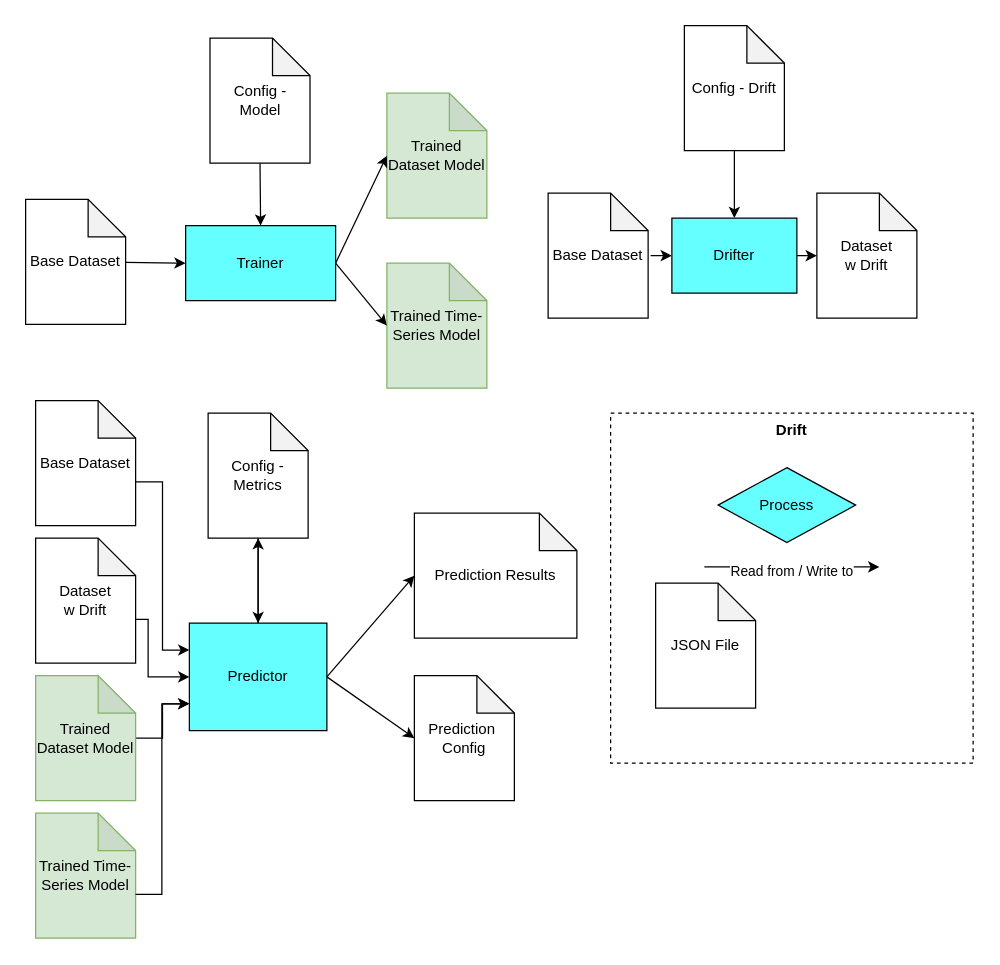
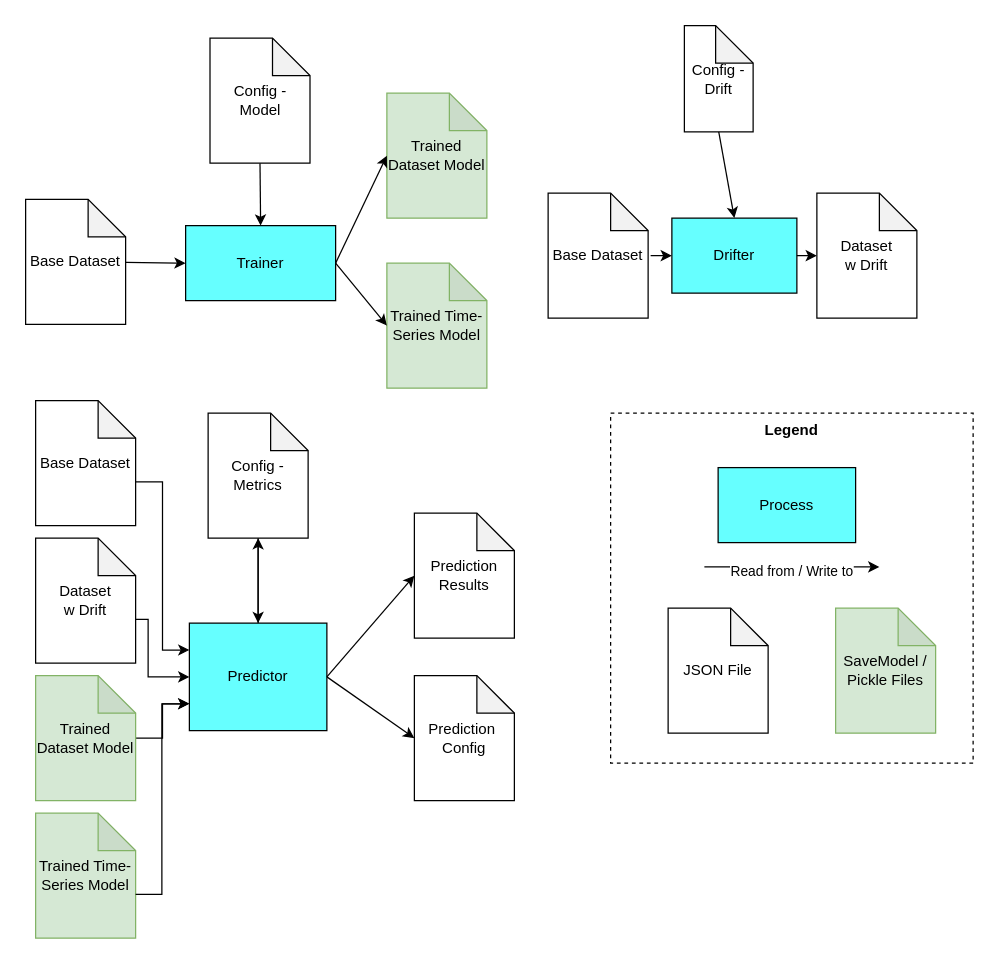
- <mxCell id="14" value="Config - Drift" style="shape=note;whiteSpace=wrap;html=1;backgroundOutline=1;darkOpacity=0.05;" parent="1" vertex="1"><mxGeometry x="547" y="20" width="80" height="100" as="geometry" /></mxCell>
+ <mxCell id="14" value="Config - Drift" style="shape=note;whiteSpace=wrap;html=1;backgroundOutline=1;darkOpacity=0.05;" parent="1" vertex="1"><mxGeometry x="547" y="20" width="55" height="85" as="geometry" /></mxCell>
- <mxCell id="2" value="Drift" style="rounded=0;whiteSpace=wrap;html=1;fillColor=none;dashed=1;verticalAlign=top;fontStyle=1" parent="1" vertex="1"><mxGeometry x="488" y="330" width="290" height="280" as="geometry" /></mxCell>
+ <mxCell id="2" value="Legend" style="rounded=0;whiteSpace=wrap;html=1;fillColor=none;dashed=1;verticalAlign=top;fontStyle=1" parent="1" vertex="1"><mxGeometry x="488" y="330" width="290" height="280" as="geometry" /></mxCell>
- <mxCell id="27" value="Process" style="rhombus;whiteSpace=wrap;html=1;fillColor=#66FFFF;" parent="1" vertex="1"><mxGeometry x="574" y="373.59" width="110" height="60" as="geometry" /></mxCell>
+ <mxCell id="27" value="Process" style="rounded=0;whiteSpace=wrap;html=1;fillColor=#66FFFF;" parent="1" vertex="1"><mxGeometry x="574" y="373.59" width="110" height="60" as="geometry" /></mxCell>
- <mxCell id="31" value="Prediction Results" style="shape=note;whiteSpace=wrap;html=1;backgroundOutline=1;darkOpacity=0.05;" parent="1" vertex="1"><mxGeometry x="331" y="410" width="130" height="100" as="geometry" /></mxCell>
+ <mxCell id="31" value="Prediction Results" style="shape=note;whiteSpace=wrap;html=1;backgroundOutline=1;darkOpacity=0.05;" parent="1" vertex="1"><mxGeometry x="331" y="410" width="80" height="100" as="geometry" /></mxCell>
- <mxCell id="28" value="JSON File" style="shape=note;whiteSpace=wrap;html=1;backgroundOutline=1;darkOpacity=0.05;" parent="1" vertex="1"><mxGeometry x="524" y="466" width="80" height="100" as="geometry" /></mxCell>
+ <mxCell id="28" value="JSON File" style="shape=note;whiteSpace=wrap;html=1;backgroundOutline=1;darkOpacity=0.05;" parent="1" vertex="1"><mxGeometry x="534" y="486" width="80" height="100" as="geometry" /></mxCell>
+ <mxCell id="33" value="SaveModel / Pickle Files" style="shape=note;whiteSpace=wrap;html=1;backgroundOutline=1;darkOpacity=0.05;fillColor=#d5e8d4;strokeColor=#82b366;" parent="1" vertex="1"><mxGeometry x="668" y="486" width="80" height="100" as="geometry" /></mxCell>
